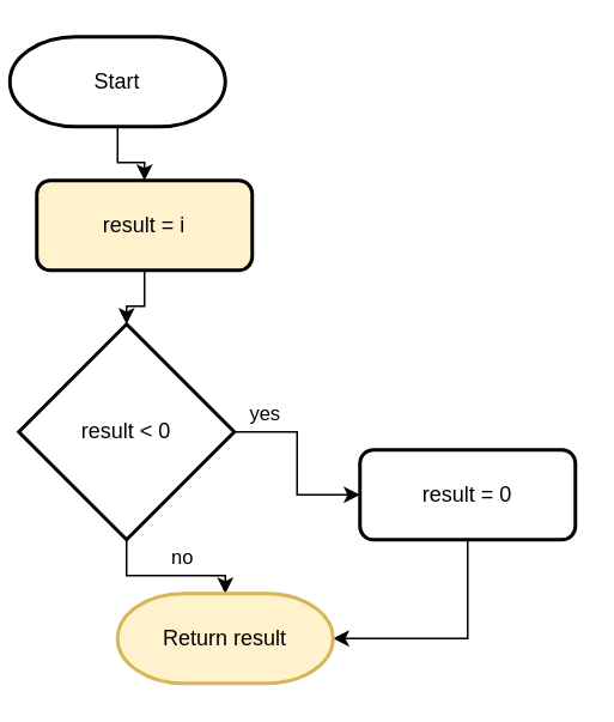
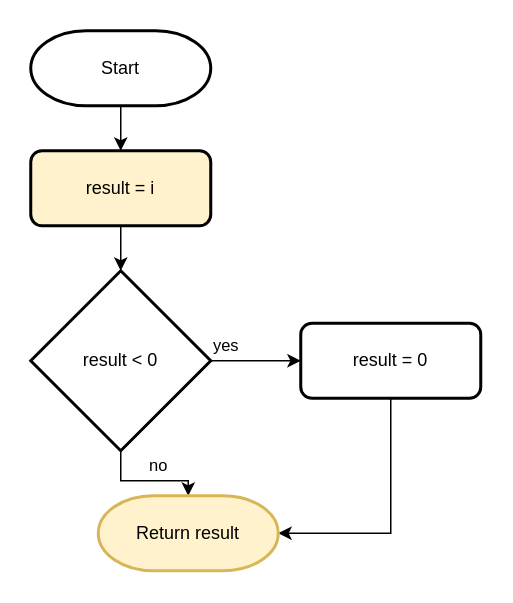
- <mxCell id="3" value="Start" style="strokeWidth=2;html=1;shape=mxgraph.flowchart.terminator;whiteSpace=wrap;" parent="1" vertex="1"><mxGeometry x="5" y="20" width="120" height="50" as="geometry" /></mxCell>
+ <mxCell id="3" value="Start" style="strokeWidth=2;html=1;shape=mxgraph.flowchart.terminator;whiteSpace=wrap;" parent="1" vertex="1"><mxGeometry x="20" y="20" width="120" height="50" as="geometry" /></mxCell>
- <mxCell id="8" value="result &amp;lt; 0" style="rhombus;whiteSpace=wrap;html=1;rounded=0;strokeWidth=2;" parent="1" vertex="1"><mxGeometry x="10" y="180" width="120" height="120" as="geometry" /></mxCell>
+ <mxCell id="8" value="result &amp;lt; 0" style="rhombus;whiteSpace=wrap;html=1;rounded=0;strokeWidth=2;" parent="1" vertex="1"><mxGeometry x="20" y="180" width="120" height="120" as="geometry" /></mxCell>
- <mxCell id="10" value="result = 0" style="rounded=1;whiteSpace=wrap;html=1;strokeWidth=2;" parent="1" vertex="1"><mxGeometry x="200" y="250" width="120" height="50" as="geometry" /></mxCell>
+ <mxCell id="10" value="result = 0" style="rounded=1;whiteSpace=wrap;html=1;strokeWidth=2;" parent="1" vertex="1"><mxGeometry x="200" y="215" width="120" height="50" as="geometry" /></mxCell>
